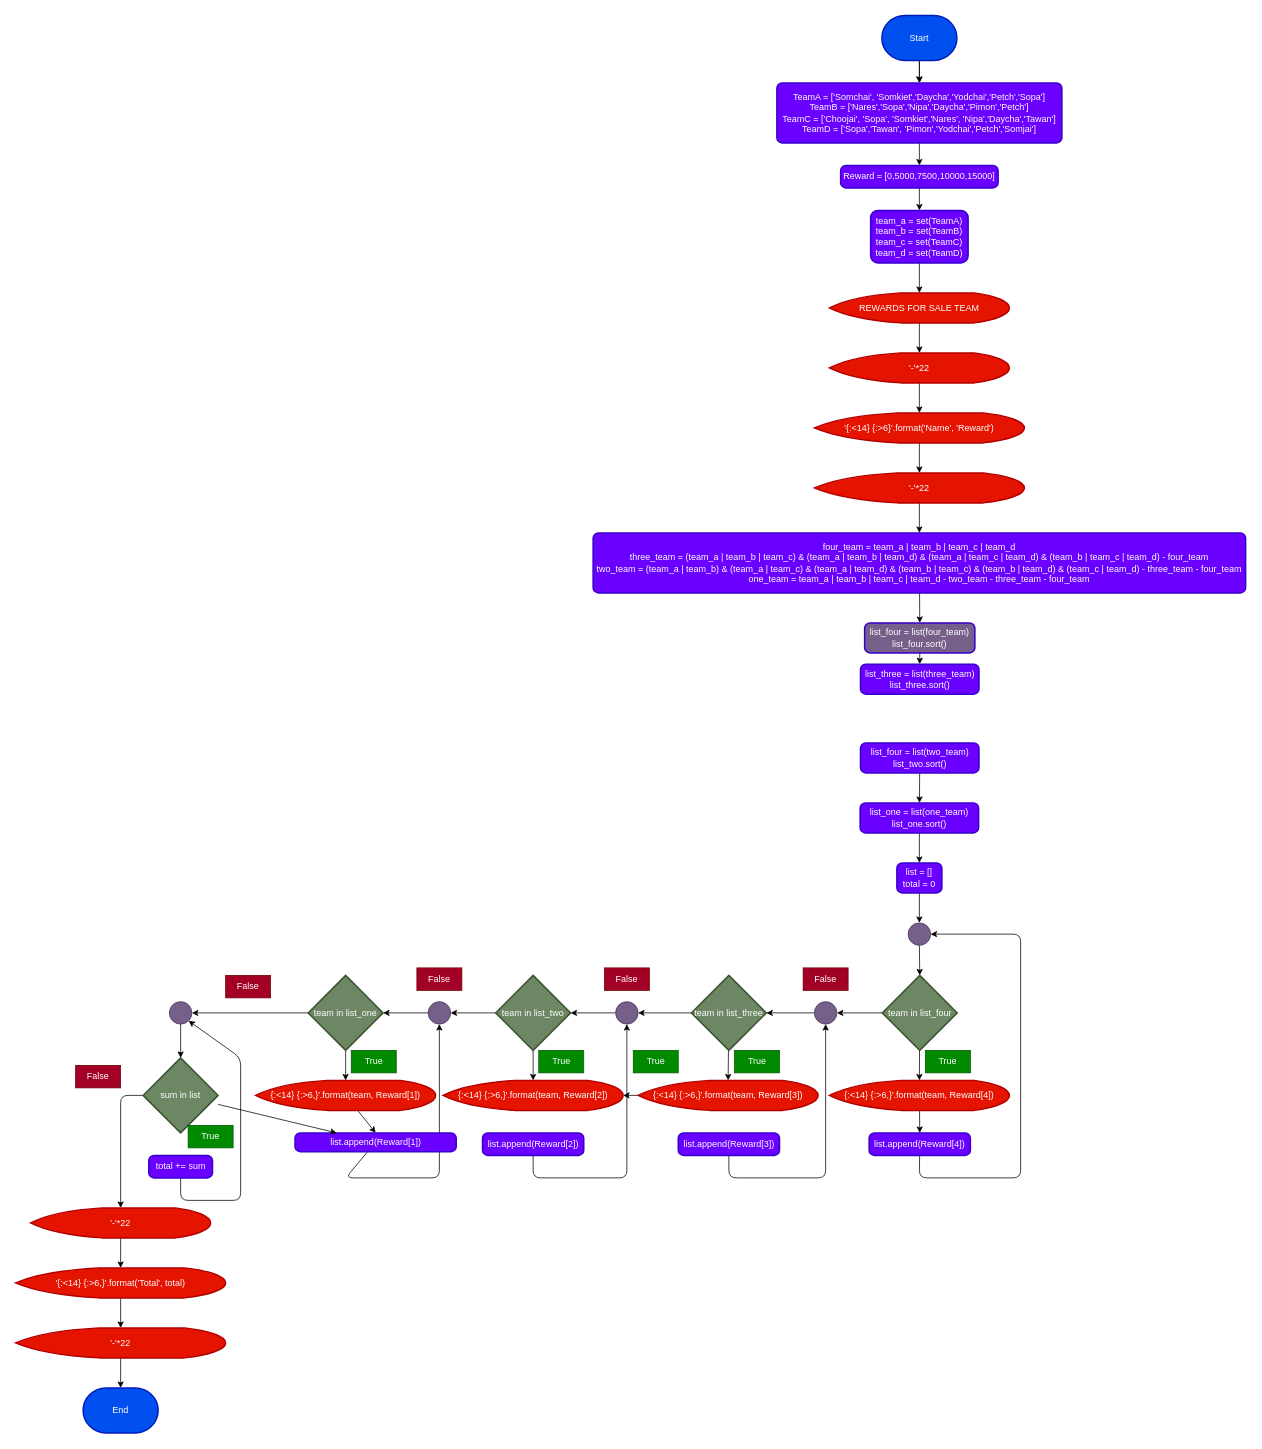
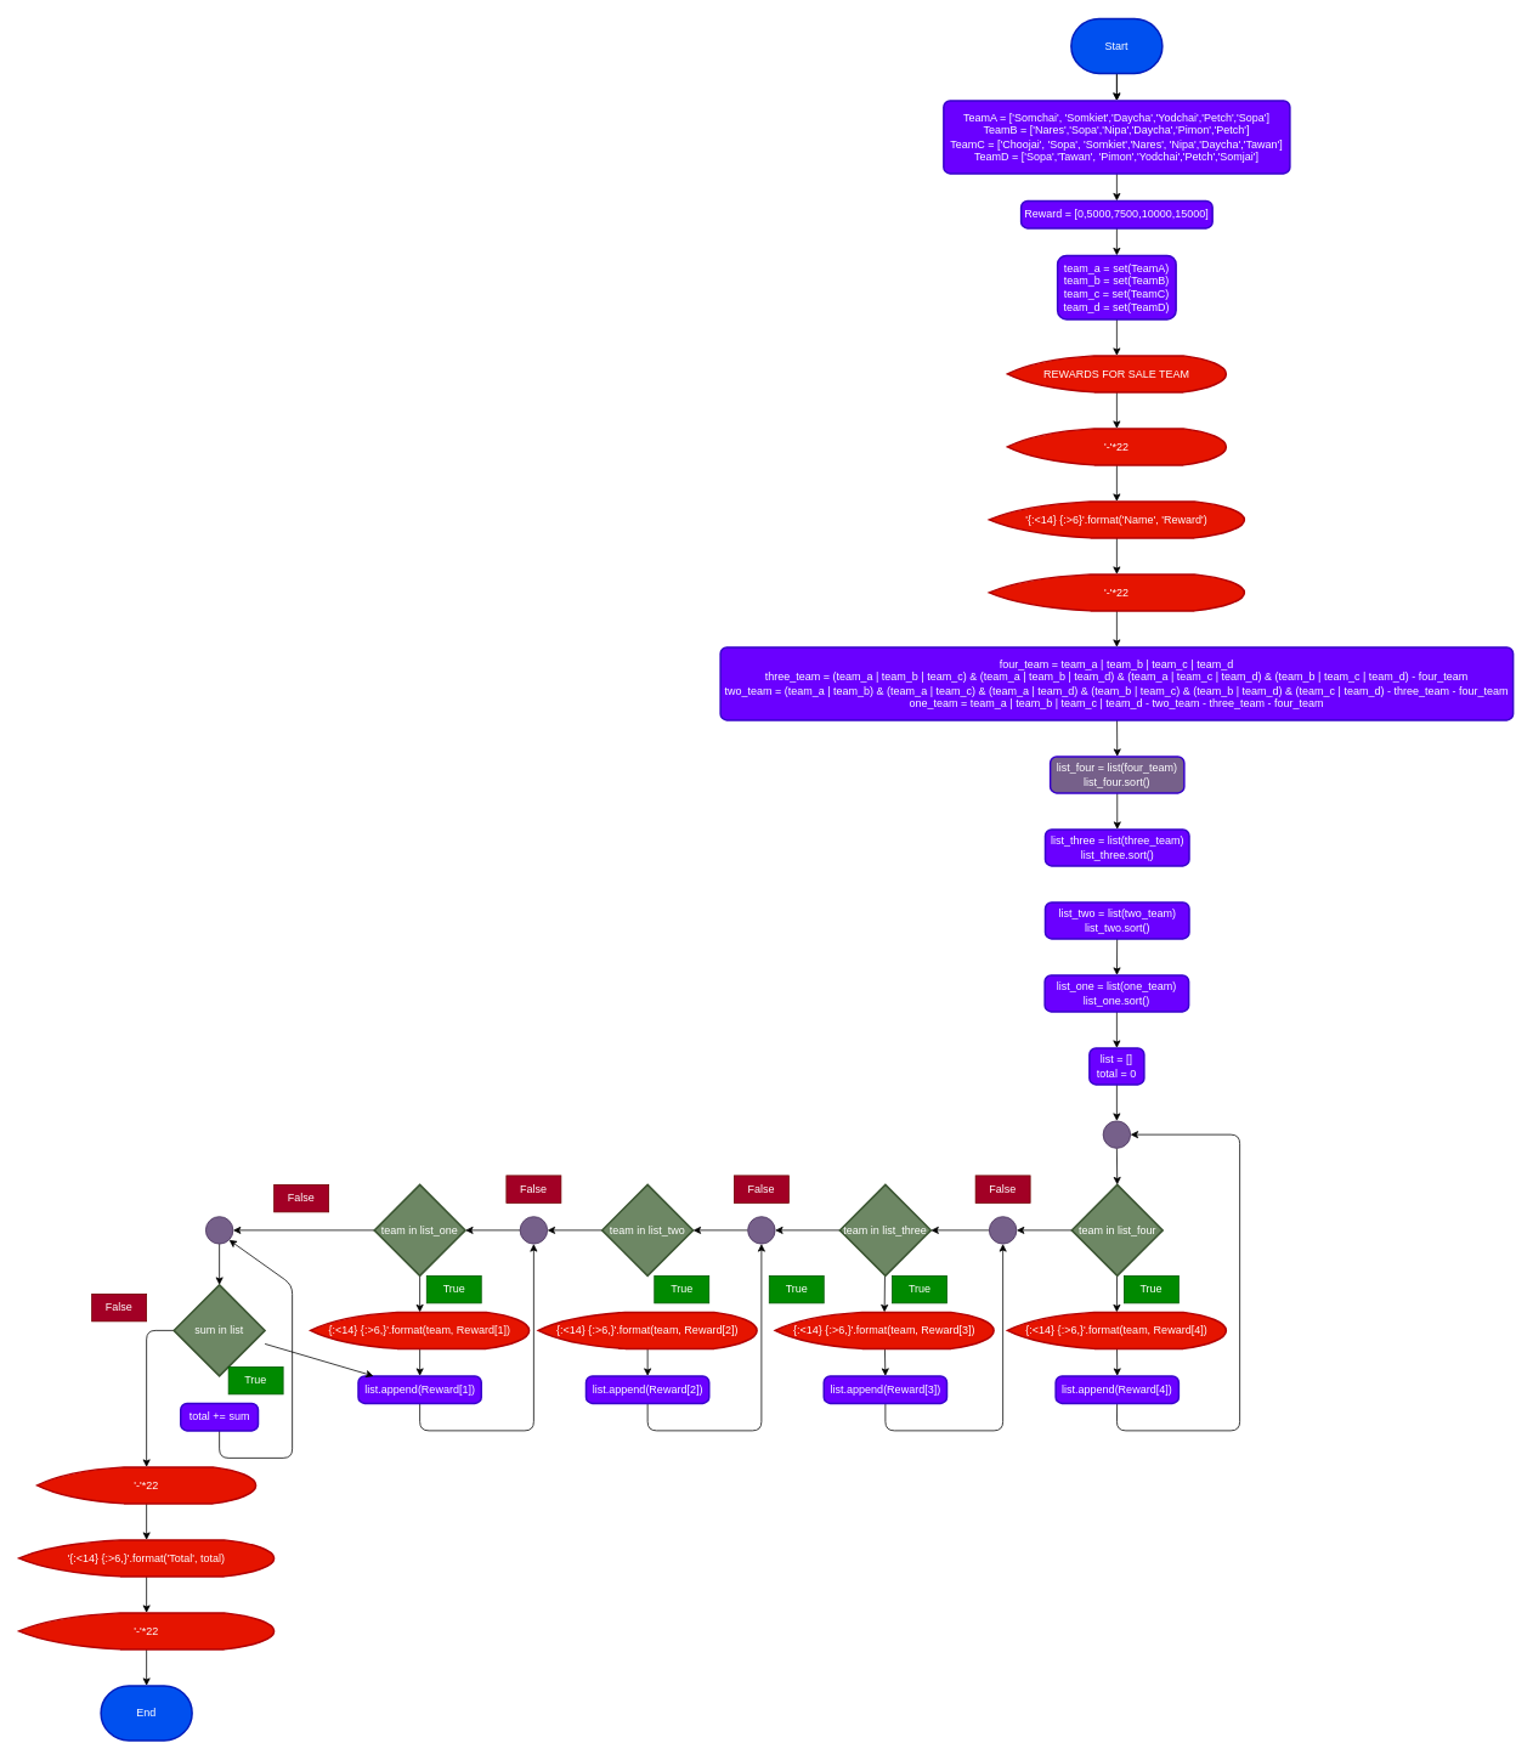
- <mxCell id="23" value="list_three = list(three_team)&lt;br&gt;list_three.sort()" style="rounded=1;whiteSpace=wrap;html=1;absoluteArcSize=1;arcSize=14;strokeWidth=2;fillColor=#6a00ff;fontColor=#ffffff;strokeColor=#3700CC;" vertex="1" parent="1"><mxGeometry x="1146.5" y="885" width="158" height="40" as="geometry" /></mxCell>
+ <mxCell id="23" value="list_three = list(three_team)&lt;br&gt;list_three.sort()" style="rounded=1;whiteSpace=wrap;html=1;absoluteArcSize=1;arcSize=14;strokeWidth=2;fillColor=#6a00ff;fontColor=#ffffff;strokeColor=#3700CC;" vertex="1" parent="1"><mxGeometry x="1146.5" y="910" width="158" height="40" as="geometry" /></mxCell>
- <mxCell id="25" value="list_four = list(two_team)&lt;br&gt;list_two.sort()" style="rounded=1;whiteSpace=wrap;html=1;absoluteArcSize=1;arcSize=14;strokeWidth=2;fillColor=#6a00ff;fontColor=#ffffff;strokeColor=#3700CC;" vertex="1" parent="1"><mxGeometry x="1146.5" y="990" width="158" height="40" as="geometry" /></mxCell>
+ <mxCell id="25" value="list_two = list(two_team)&lt;br&gt;list_two.sort()" style="rounded=1;whiteSpace=wrap;html=1;absoluteArcSize=1;arcSize=14;strokeWidth=2;fillColor=#6a00ff;fontColor=#ffffff;strokeColor=#3700CC;" vertex="1" parent="1"><mxGeometry x="1146.5" y="990" width="158" height="40" as="geometry" /></mxCell>
- <mxCell id="36" style="edgeStyle=none;html=1;entryX=0.5;entryY=0;entryDx=0;entryDy=0;entryPerimeter=0;" edge="1" parent="1" source="38" target="60"><mxGeometry relative="1" as="geometry" /></mxCell>
- <mxCell id="53" style="edgeStyle=none;html=1;" edge="1" parent="1" source="54" target="60"><mxGeometry relative="1" as="geometry" /></mxCell>
+ <mxCell id="53" style="edgeStyle=none;html=1;entryX=0.5;entryY=0;entryDx=0;entryDy=0;" edge="1" parent="1" source="54" target="56"><mxGeometry relative="1" as="geometry" /></mxCell>
+ <mxCell id="59" style="edgeStyle=none;html=1;entryX=0.5;entryY=0;entryDx=0;entryDy=0;" edge="1" parent="1" source="60" target="62"><mxGeometry relative="1" as="geometry" /></mxCell>
- <mxCell id="68" value="list.append(Reward[1])" style="rounded=1;whiteSpace=wrap;html=1;absoluteArcSize=1;arcSize=14;strokeWidth=2;fillColor=#6a00ff;fontColor=#ffffff;strokeColor=#3700CC;" vertex="1" parent="1"><mxGeometry x="392.5" y="1510" width="215" height="25" as="geometry" /></mxCell>
+ <mxCell id="68" value="list.append(Reward[1])" style="rounded=1;whiteSpace=wrap;html=1;absoluteArcSize=1;arcSize=14;strokeWidth=2;fillColor=#6a00ff;fontColor=#ffffff;strokeColor=#3700CC;" vertex="1" parent="1"><mxGeometry x="392.5" y="1510" width="135" height="30" as="geometry" /></mxCell>
